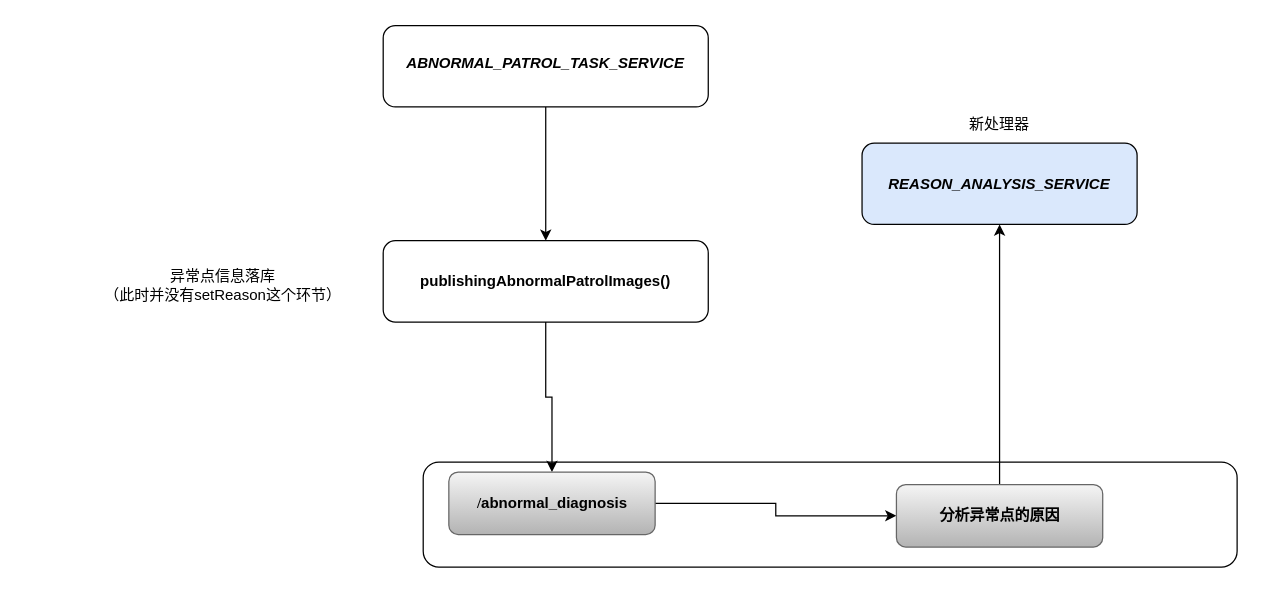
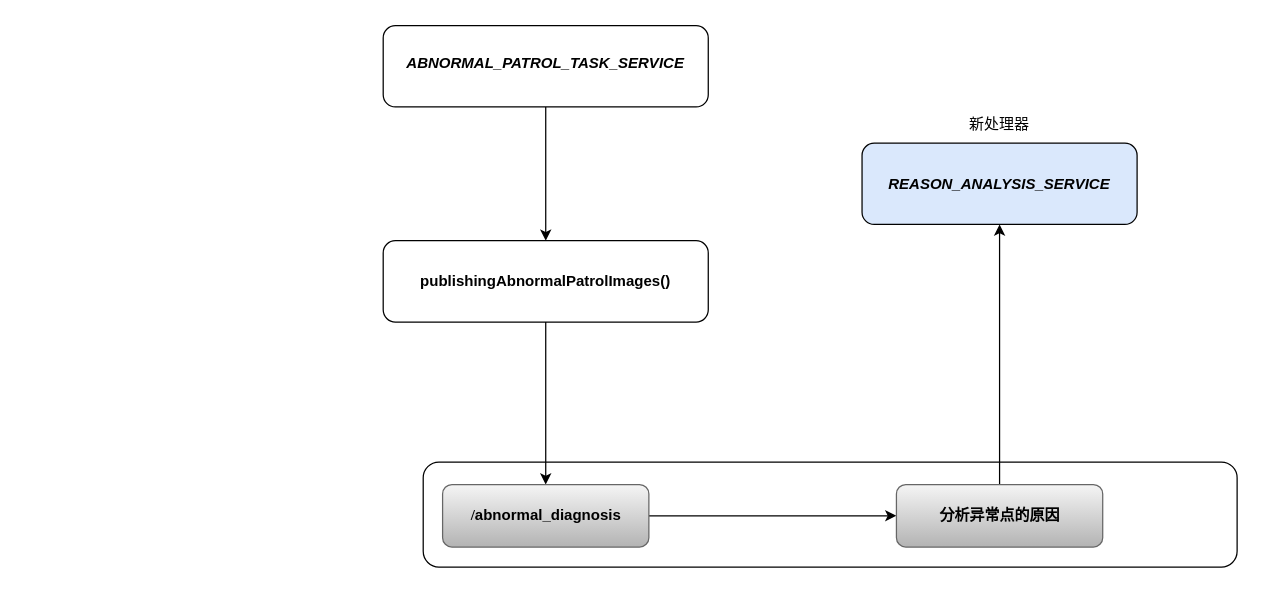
- <mxCell id="11" value="异常点信息落库&lt;div&gt;（此时并没有setReason这个环节）&lt;/div&gt;" style="text;html=1;align=center;verticalAlign=middle;whiteSpace=wrap;rounded=0;" vertex="1" parent="1"><mxGeometry x="77" y="213" width="202" height="30" as="geometry" /></mxCell>
- <mxCell id="13" value="&lt;span style=&quot;text-align: left; font-weight: bold; font-family: undefined, undefined, undefined, undefined;&quot;&gt;/&lt;/span&gt;&lt;span style=&quot;text-align: left; font-weight: bold;&quot;&gt;abnormal_diagnosis&lt;/span&gt;" style="rounded=1;whiteSpace=wrap;html=1;fillColor=#f5f5f5;gradientColor=#b3b3b3;strokeColor=#666666;" vertex="1" parent="1"><mxGeometry x="358.5" y="377" width="165" height="50" as="geometry" /></mxCell>
+ <mxCell id="13" value="&lt;span style=&quot;text-align: left; font-weight: bold; font-family: undefined, undefined, undefined, undefined;&quot;&gt;/&lt;/span&gt;&lt;span style=&quot;text-align: left; font-weight: bold;&quot;&gt;abnormal_diagnosis&lt;/span&gt;" style="rounded=1;whiteSpace=wrap;html=1;fillColor=#f5f5f5;gradientColor=#b3b3b3;strokeColor=#666666;" vertex="1" parent="1"><mxGeometry x="353.5" y="387" width="165" height="50" as="geometry" /></mxCell>
